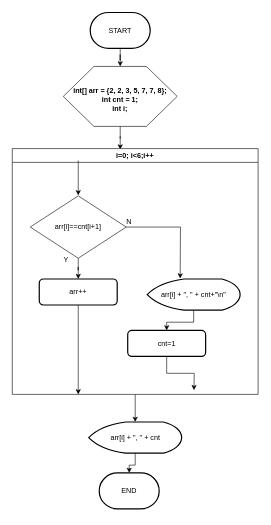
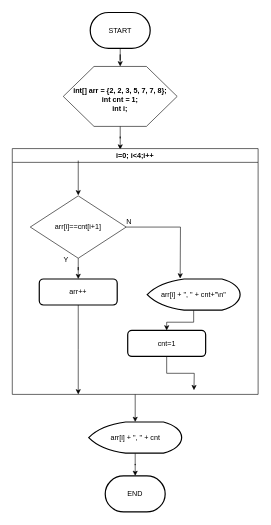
- <mxCell id="9" value="i=0; i&amp;lt;6;i++" style="swimlane;whiteSpace=wrap;html=1;startSize=23;" vertex="1" parent="8"><mxGeometry width="410" height="410" as="geometry" /></mxCell>
+ <mxCell id="9" value="i=0; i&amp;lt;4;i++" style="swimlane;whiteSpace=wrap;html=1;startSize=23;" vertex="1" parent="8"><mxGeometry width="410" height="410" as="geometry" /></mxCell>
- <mxCell id="25" value="END" style="strokeWidth=2;html=1;shape=mxgraph.flowchart.terminator;whiteSpace=wrap;" vertex="1" parent="1"><mxGeometry x="165" y="788" width="100" height="60" as="geometry" /></mxCell>
+ <mxCell id="25" value="END" style="strokeWidth=2;html=1;shape=mxgraph.flowchart.terminator;whiteSpace=wrap;" vertex="1" parent="1"><mxGeometry x="175" y="793" width="100" height="60" as="geometry" /></mxCell>
